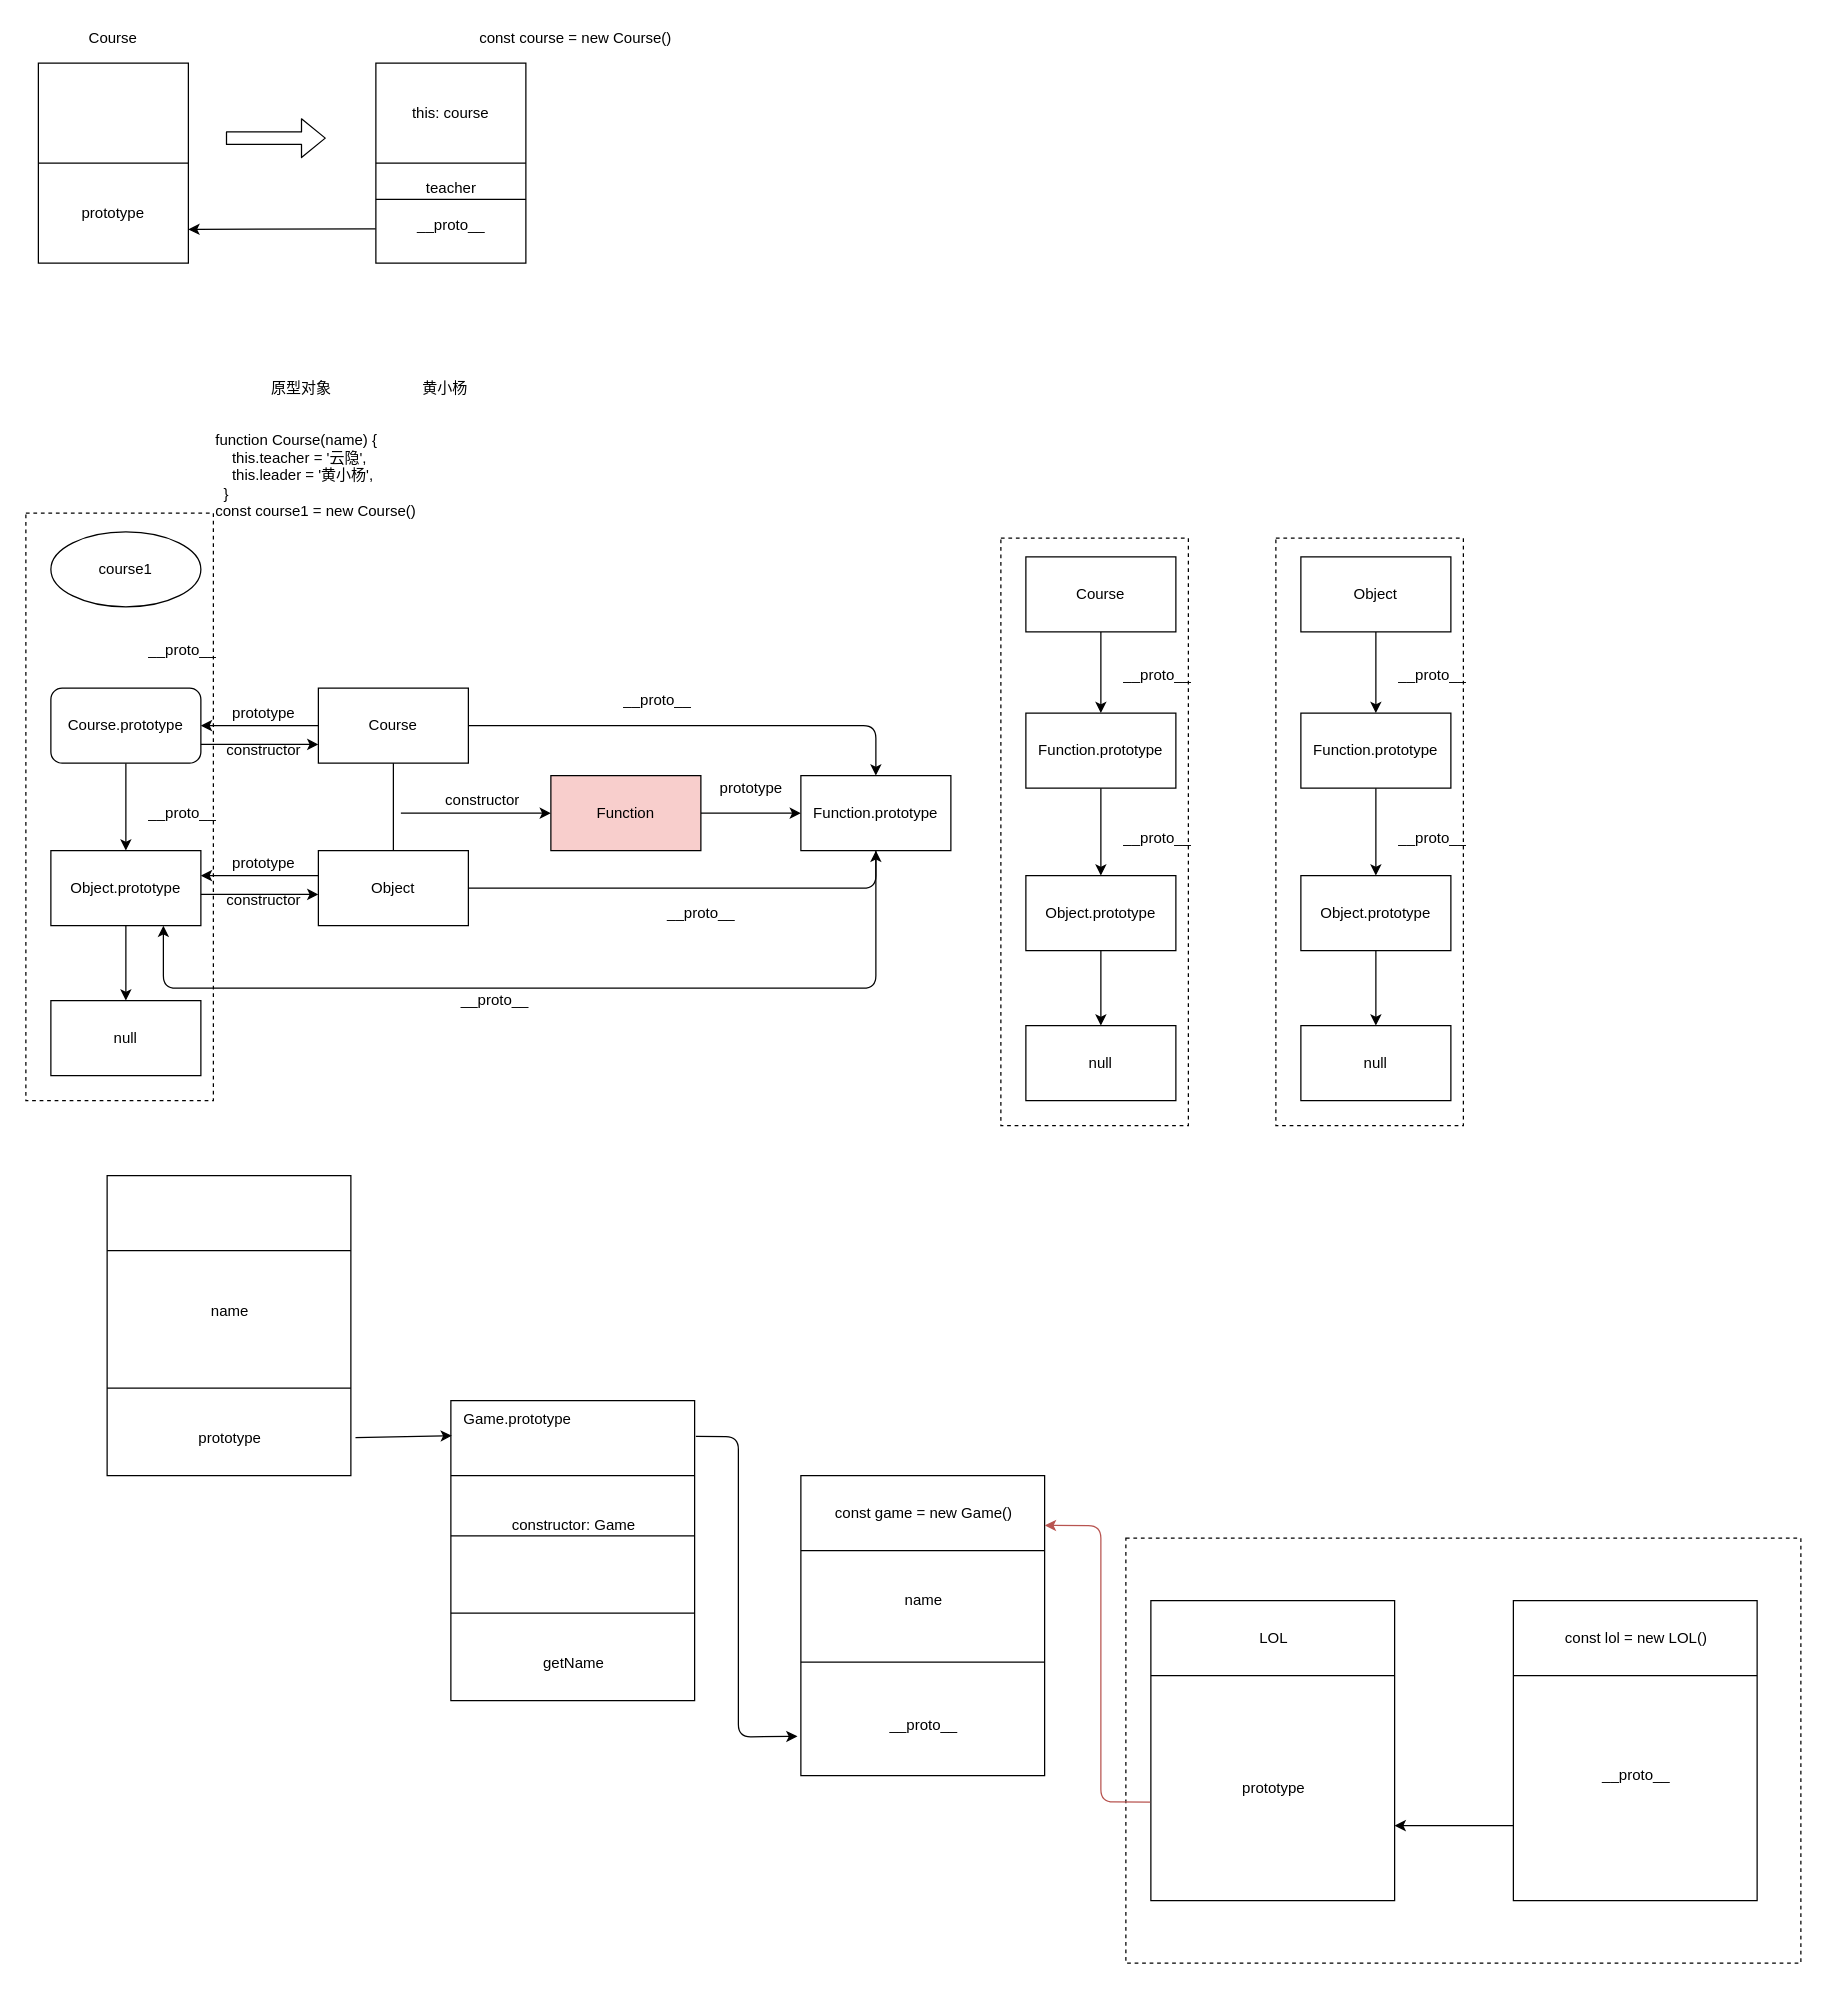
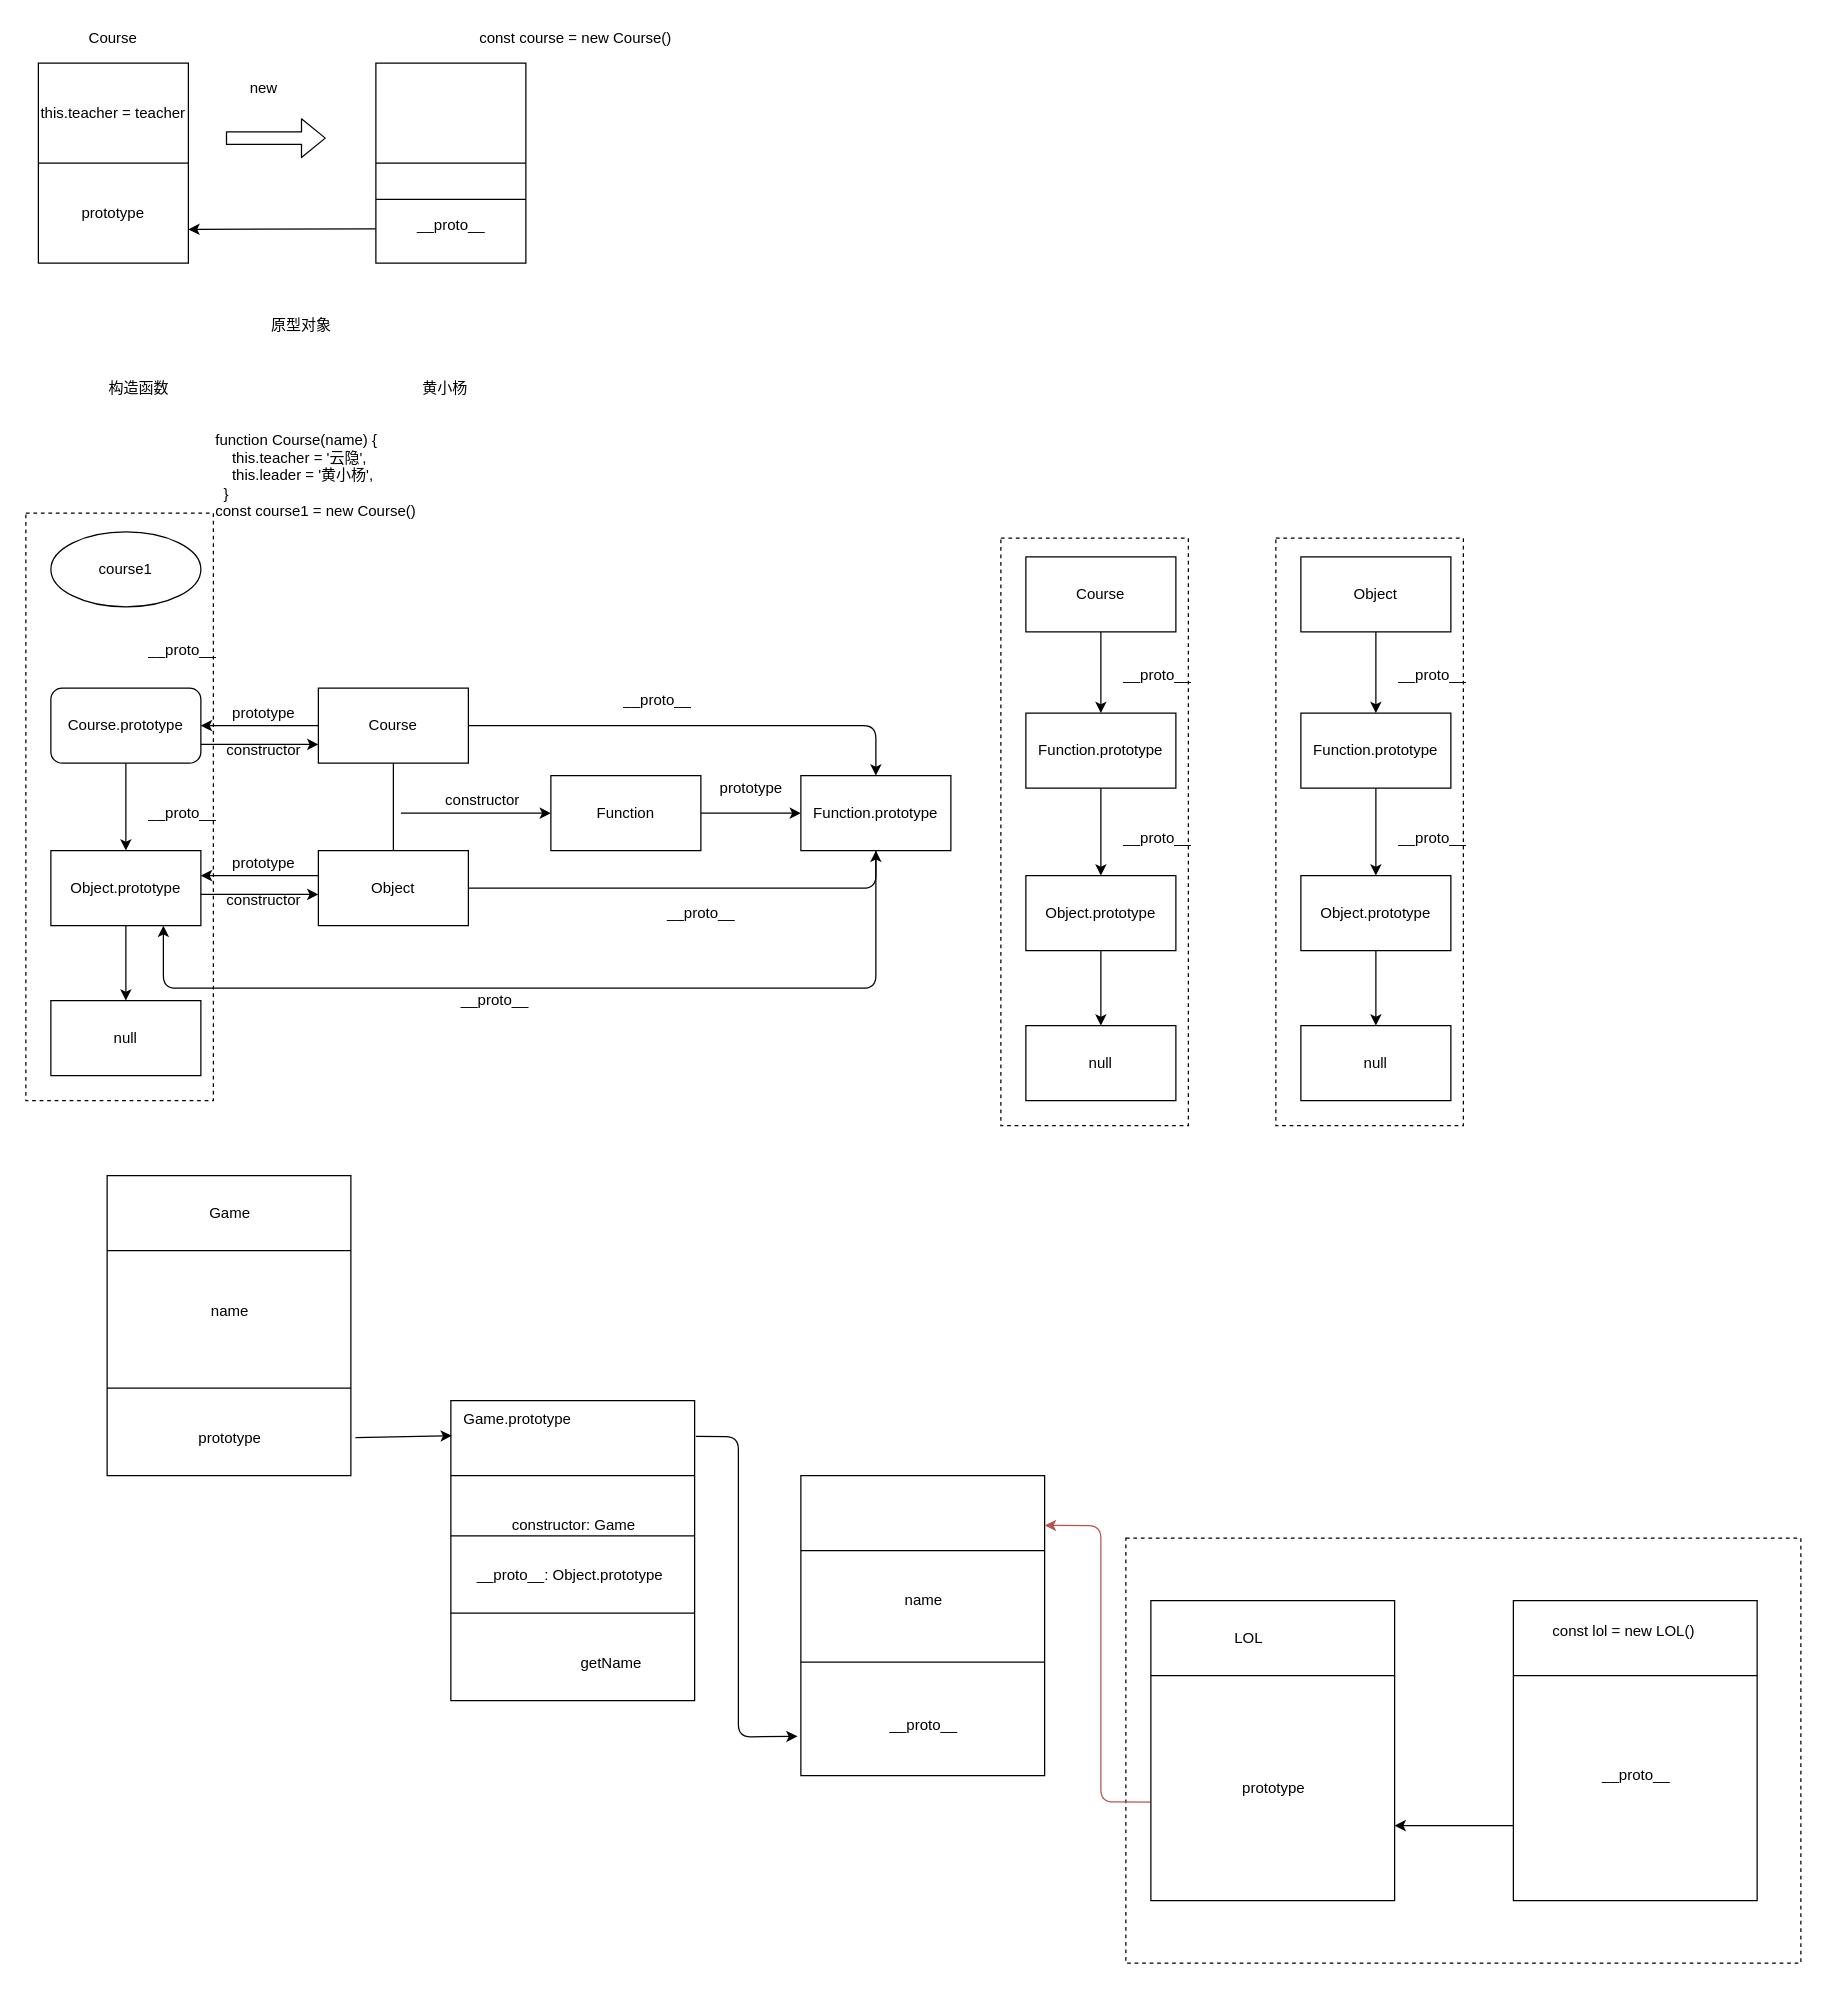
+ <mxCell id="10" value="new" style="text;html=1;align=center;verticalAlign=middle;resizable=0;points=[];autosize=1;strokeColor=none;" vertex="1" parent="1"><mxGeometry x="190" y="60" width="40" height="20" as="geometry" /></mxCell>
+ <mxCell id="8" value="this.teacher = teacher" style="text;html=1;strokeColor=none;fillColor=none;align=center;verticalAlign=middle;whiteSpace=wrap;rounded=0;" vertex="1" parent="1"><mxGeometry x="30" y="80" width="120" height="20" as="geometry" /></mxCell>
- <mxCell id="14" value="this: course" style="text;html=1;strokeColor=none;fillColor=none;align=center;verticalAlign=middle;whiteSpace=wrap;rounded=0;" vertex="1" parent="1"><mxGeometry x="300" y="80" width="120" height="20" as="geometry" /></mxCell>
- <mxCell id="16" value="teacher" style="text;html=1;align=center;verticalAlign=middle;resizable=0;points=[];autosize=1;strokeColor=none;" vertex="1" parent="1"><mxGeometry x="330" y="140" width="60" height="20" as="geometry" /></mxCell>
+ <mxCell id="19" value="构造函数" style="text;html=1;align=center;verticalAlign=middle;resizable=0;points=[];autosize=1;strokeColor=none;" vertex="1" parent="1"><mxGeometry x="80" y="300" width="60" height="20" as="geometry" /></mxCell>
- <mxCell id="20" value="原型对象" style="text;html=1;align=center;verticalAlign=middle;resizable=0;points=[];autosize=1;strokeColor=none;" vertex="1" parent="1"><mxGeometry x="210" y="300" width="60" height="20" as="geometry" /></mxCell>
+ <mxCell id="20" value="原型对象" style="text;html=1;align=center;verticalAlign=middle;resizable=0;points=[];autosize=1;strokeColor=none;" vertex="1" parent="1"><mxGeometry x="210" y="250" width="60" height="20" as="geometry" /></mxCell>
- <mxCell id="44" value="Function" style="rounded=0;whiteSpace=wrap;html=1;align=center;fillColor=#f8cecc;" vertex="1" parent="1"><mxGeometry x="440" y="620" width="120" height="60" as="geometry" /></mxCell>
+ <mxCell id="44" value="Function" style="rounded=0;whiteSpace=wrap;html=1;align=center;" vertex="1" parent="1"><mxGeometry x="440" y="620" width="120" height="60" as="geometry" /></mxCell>
+ <mxCell id="77" value="Game" style="text;html=1;align=center;verticalAlign=middle;resizable=0;points=[];autosize=1;strokeColor=none;" vertex="1" parent="1"><mxGeometry x="157.5" y="960" width="50" height="20" as="geometry" /></mxCell>
- <mxCell id="91" value="const game = new Game()" style="text;html=1;align=center;verticalAlign=middle;resizable=0;points=[];autosize=1;strokeColor=none;" vertex="1" parent="1"><mxGeometry x="657.5" y="1200" width="160" height="20" as="geometry" /></mxCell>
+ <mxCell id="87" value="__proto__: Object.prototype" style="text;html=1;align=center;verticalAlign=middle;resizable=0;points=[];autosize=1;strokeColor=none;" vertex="1" parent="1"><mxGeometry x="375" y="1250" width="160" height="20" as="geometry" /></mxCell>
- <mxCell id="98" value="LOL" style="text;html=1;align=center;verticalAlign=middle;resizable=0;points=[];autosize=1;strokeColor=none;" vertex="1" parent="1"><mxGeometry x="997.5" y="1300" width="40" height="20" as="geometry" /></mxCell>
+ <mxCell id="98" value="LOL" style="text;html=1;align=center;verticalAlign=middle;resizable=0;points=[];autosize=1;strokeColor=none;" vertex="1" parent="1"><mxGeometry x="977.5" y="1300" width="40" height="20" as="geometry" /></mxCell>
- <mxCell id="102" value="const lol = new LOL()" style="text;html=1;align=center;verticalAlign=middle;resizable=0;points=[];autosize=1;strokeColor=none;" vertex="1" parent="1"><mxGeometry x="1242.5" y="1300" width="130" height="20" as="geometry" /></mxCell>
+ <mxCell id="102" value="const lol = new LOL()" style="text;html=1;align=center;verticalAlign=middle;resizable=0;points=[];autosize=1;strokeColor=none;" vertex="1" parent="1"><mxGeometry x="1232.5" y="1295" width="130" height="20" as="geometry" /></mxCell>
- <mxCell id="84" value="getName" style="text;html=1;align=center;verticalAlign=middle;resizable=0;points=[];autosize=1;strokeColor=none;" vertex="1" parent="1"><mxGeometry x="427.5" y="1320" width="60" height="20" as="geometry" /></mxCell>
+ <mxCell id="84" value="getName" style="text;html=1;align=center;verticalAlign=middle;resizable=0;points=[];autosize=1;strokeColor=none;" vertex="1" parent="1"><mxGeometry x="457.5" y="1320" width="60" height="20" as="geometry" /></mxCell>
